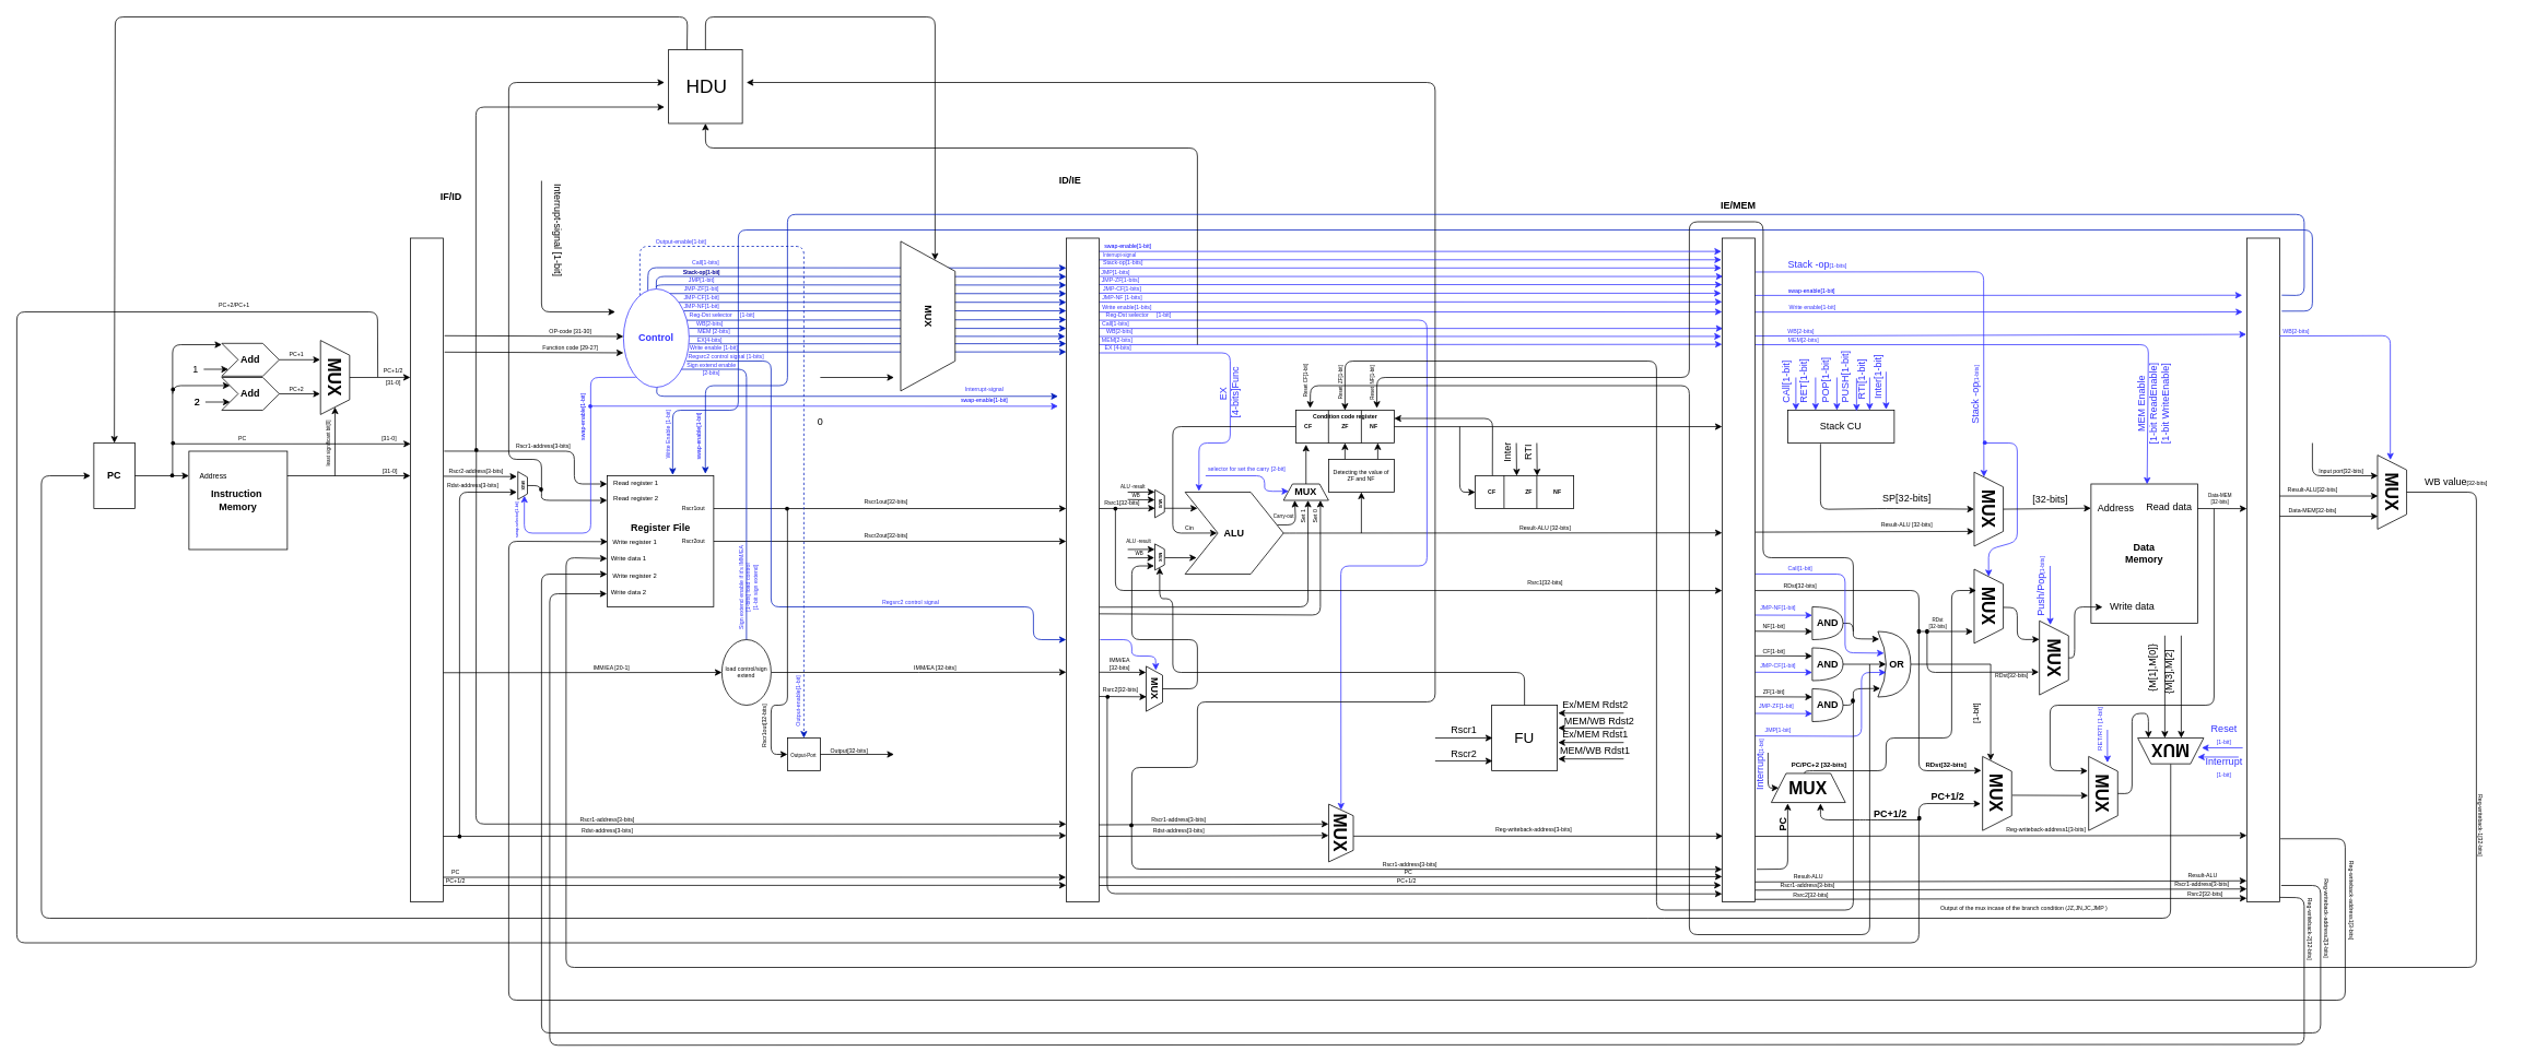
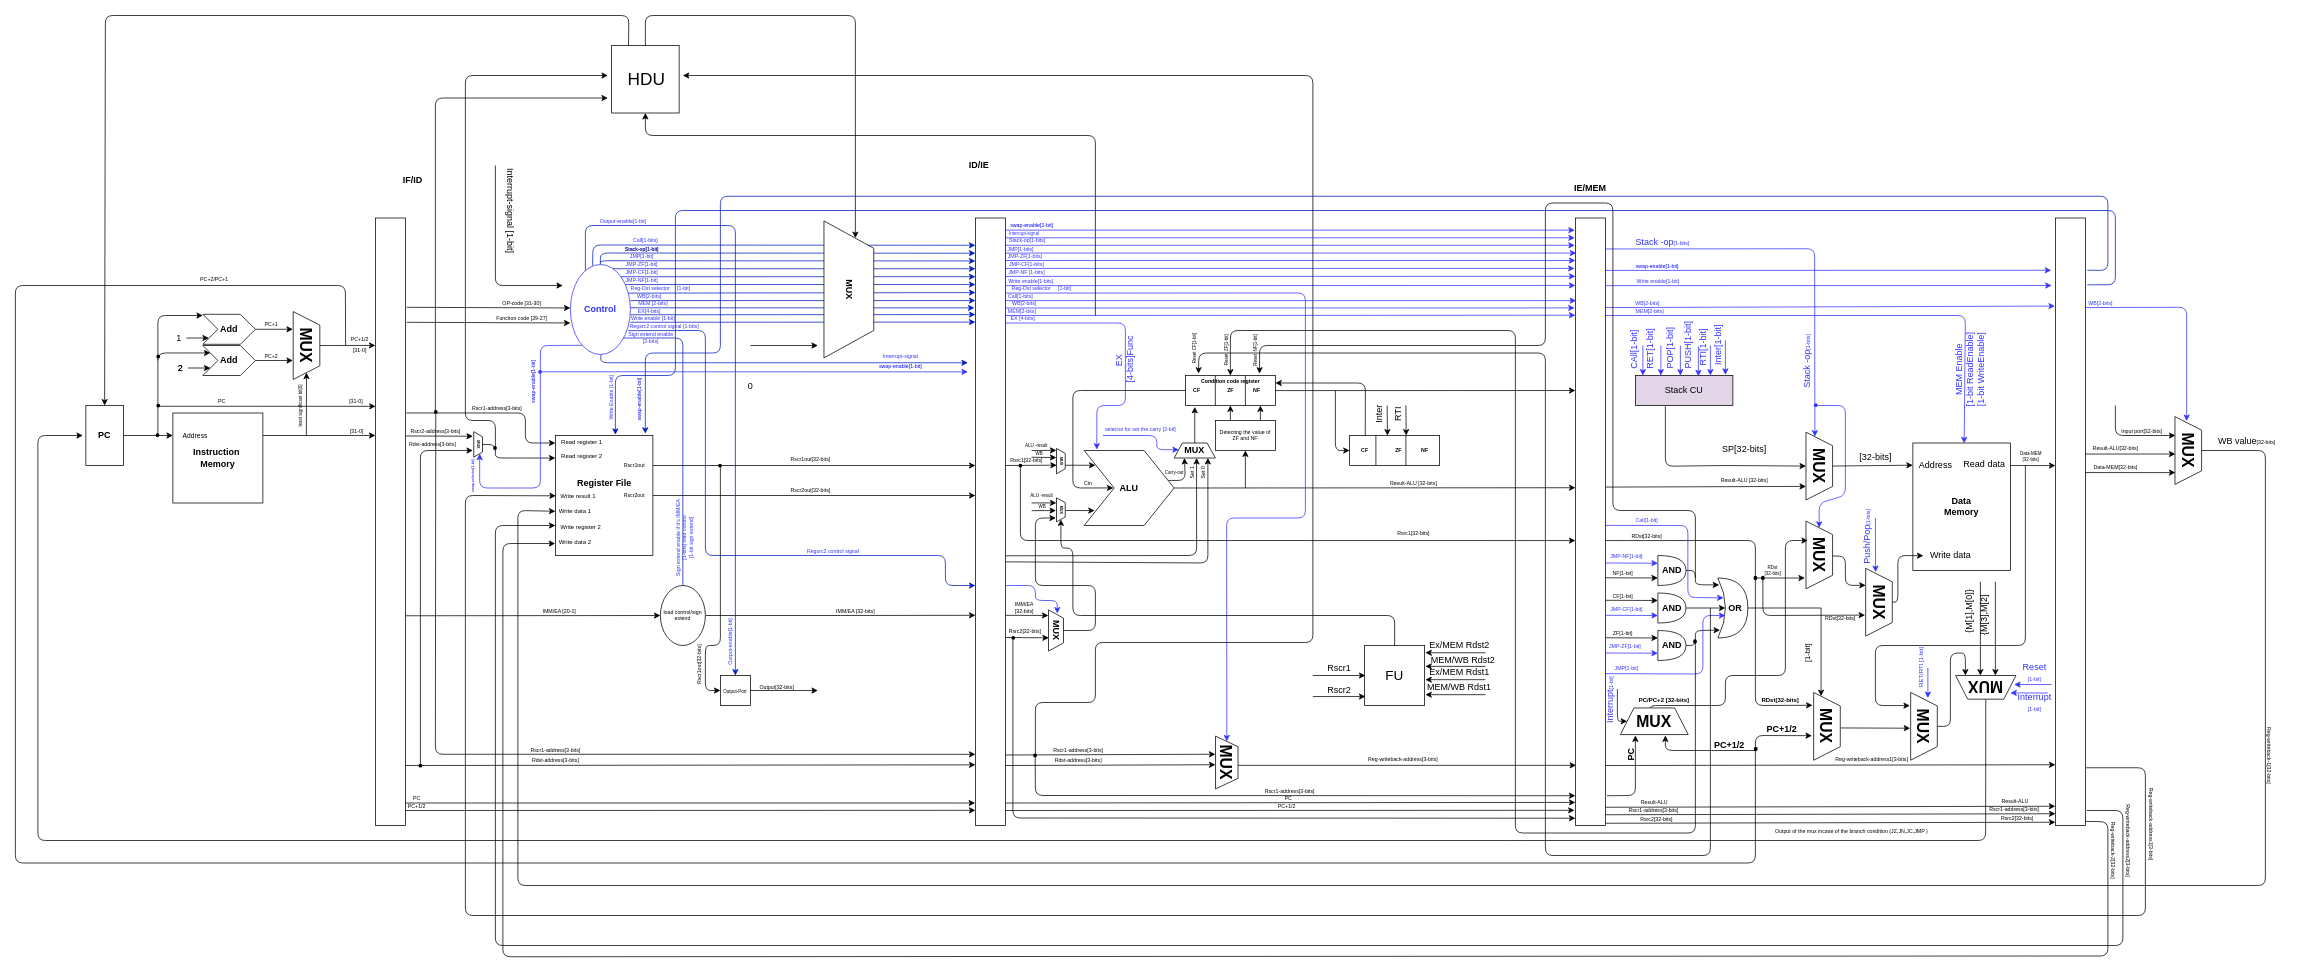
- <mxCell id="249" value="" style="endArrow=classic;html=1;exitX=0.25;exitY=0.067;exitDx=0;exitDy=0;exitPerimeter=0;fillColor=#0050ef;strokeColor=#001DBC;dashed=1;" parent="1" source="411" target="248" edge="1"><mxGeometry width="50" height="50" relative="1" as="geometry"><mxPoint x="780" y="300" as="sourcePoint" /><mxPoint x="980" y="890" as="targetPoint" /><Array as="points"><mxPoint x="780" y="300" /><mxPoint x="980" y="300" /></Array></mxGeometry></mxCell>
+ <mxCell id="249" value="" style="endArrow=classic;html=1;exitX=0.25;exitY=0.067;exitDx=0;exitDy=0;exitPerimeter=0;fillColor=#0050ef;strokeColor=#001DBC;" parent="1" source="411" target="248" edge="1"><mxGeometry width="50" height="50" relative="1" as="geometry"><mxPoint x="780" y="300" as="sourcePoint" /><mxPoint x="980" y="890" as="targetPoint" /><Array as="points"><mxPoint x="780" y="300" /><mxPoint x="980" y="300" /></Array></mxGeometry></mxCell>
- <mxCell id="193" value="&lt;span style=&quot;white-space: normal&quot;&gt;Stack CU&lt;/span&gt;" style="rounded=0;whiteSpace=wrap;html=1;" parent="1" vertex="1"><mxGeometry x="2180" y="500" width="130" height="40" as="geometry" /></mxCell>
+ <mxCell id="193" value="&lt;span style=&quot;white-space: normal&quot;&gt;Stack CU&lt;/span&gt;" style="rounded=0;whiteSpace=wrap;html=1;fillColor=#e1d5e7;" parent="1" vertex="1"><mxGeometry x="2180" y="500" width="130" height="40" as="geometry" /></mxCell>
- <mxCell id="199" value="SP[32-bits]" style="text;html=1;align=center;verticalAlign=middle;resizable=0;points=[];autosize=1;" parent="1" vertex="1"><mxGeometry x="2290" y="597.5" width="70" height="20" as="geometry" /></mxCell>
+ <mxCell id="199" value="SP[32-bits]" style="text;html=1;align=center;verticalAlign=middle;resizable=0;points=[];autosize=1;" parent="1" vertex="1"><mxGeometry x="2290" y="587.5" width="70" height="20" as="geometry" /></mxCell>
- <mxCell id="317" value="&lt;h1&gt;&lt;span style=&quot;font-weight: normal&quot;&gt;&lt;font style=&quot;font-size: 8px&quot;&gt;Write register 1&lt;/font&gt;&lt;/span&gt;&lt;/h1&gt;" style="text;html=1;strokeColor=none;fillColor=none;spacing=0;spacingTop=-34;whiteSpace=wrap;overflow=hidden;rounded=0;" parent="1" vertex="1"><mxGeometry x="747" y="655" width="53" height="11" as="geometry" /></mxCell>
+ <mxCell id="317" value="&lt;h1&gt;&lt;span style=&quot;font-weight: normal&quot;&gt;&lt;font style=&quot;font-size: 8px&quot;&gt;Write result 1&lt;/font&gt;&lt;/span&gt;&lt;/h1&gt;" style="text;html=1;strokeColor=none;fillColor=none;spacing=0;spacingTop=-34;whiteSpace=wrap;overflow=hidden;rounded=0;" parent="1" vertex="1"><mxGeometry x="747" y="655" width="53" height="11" as="geometry" /></mxCell>
